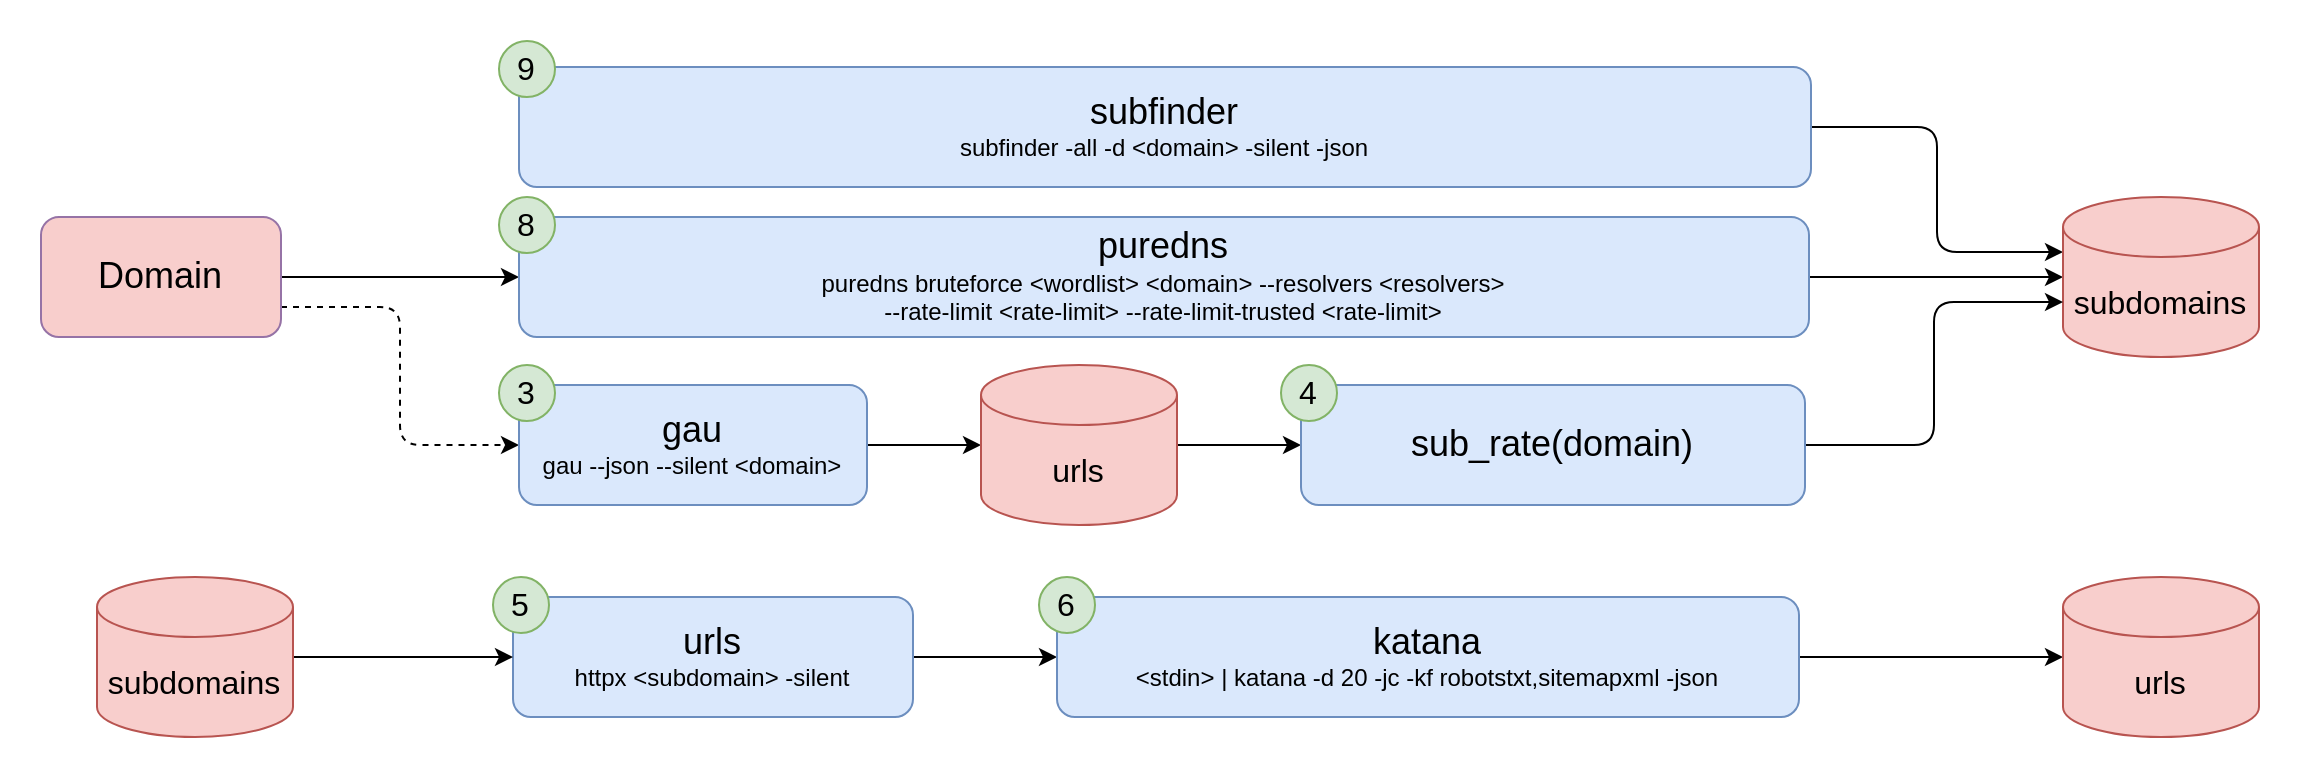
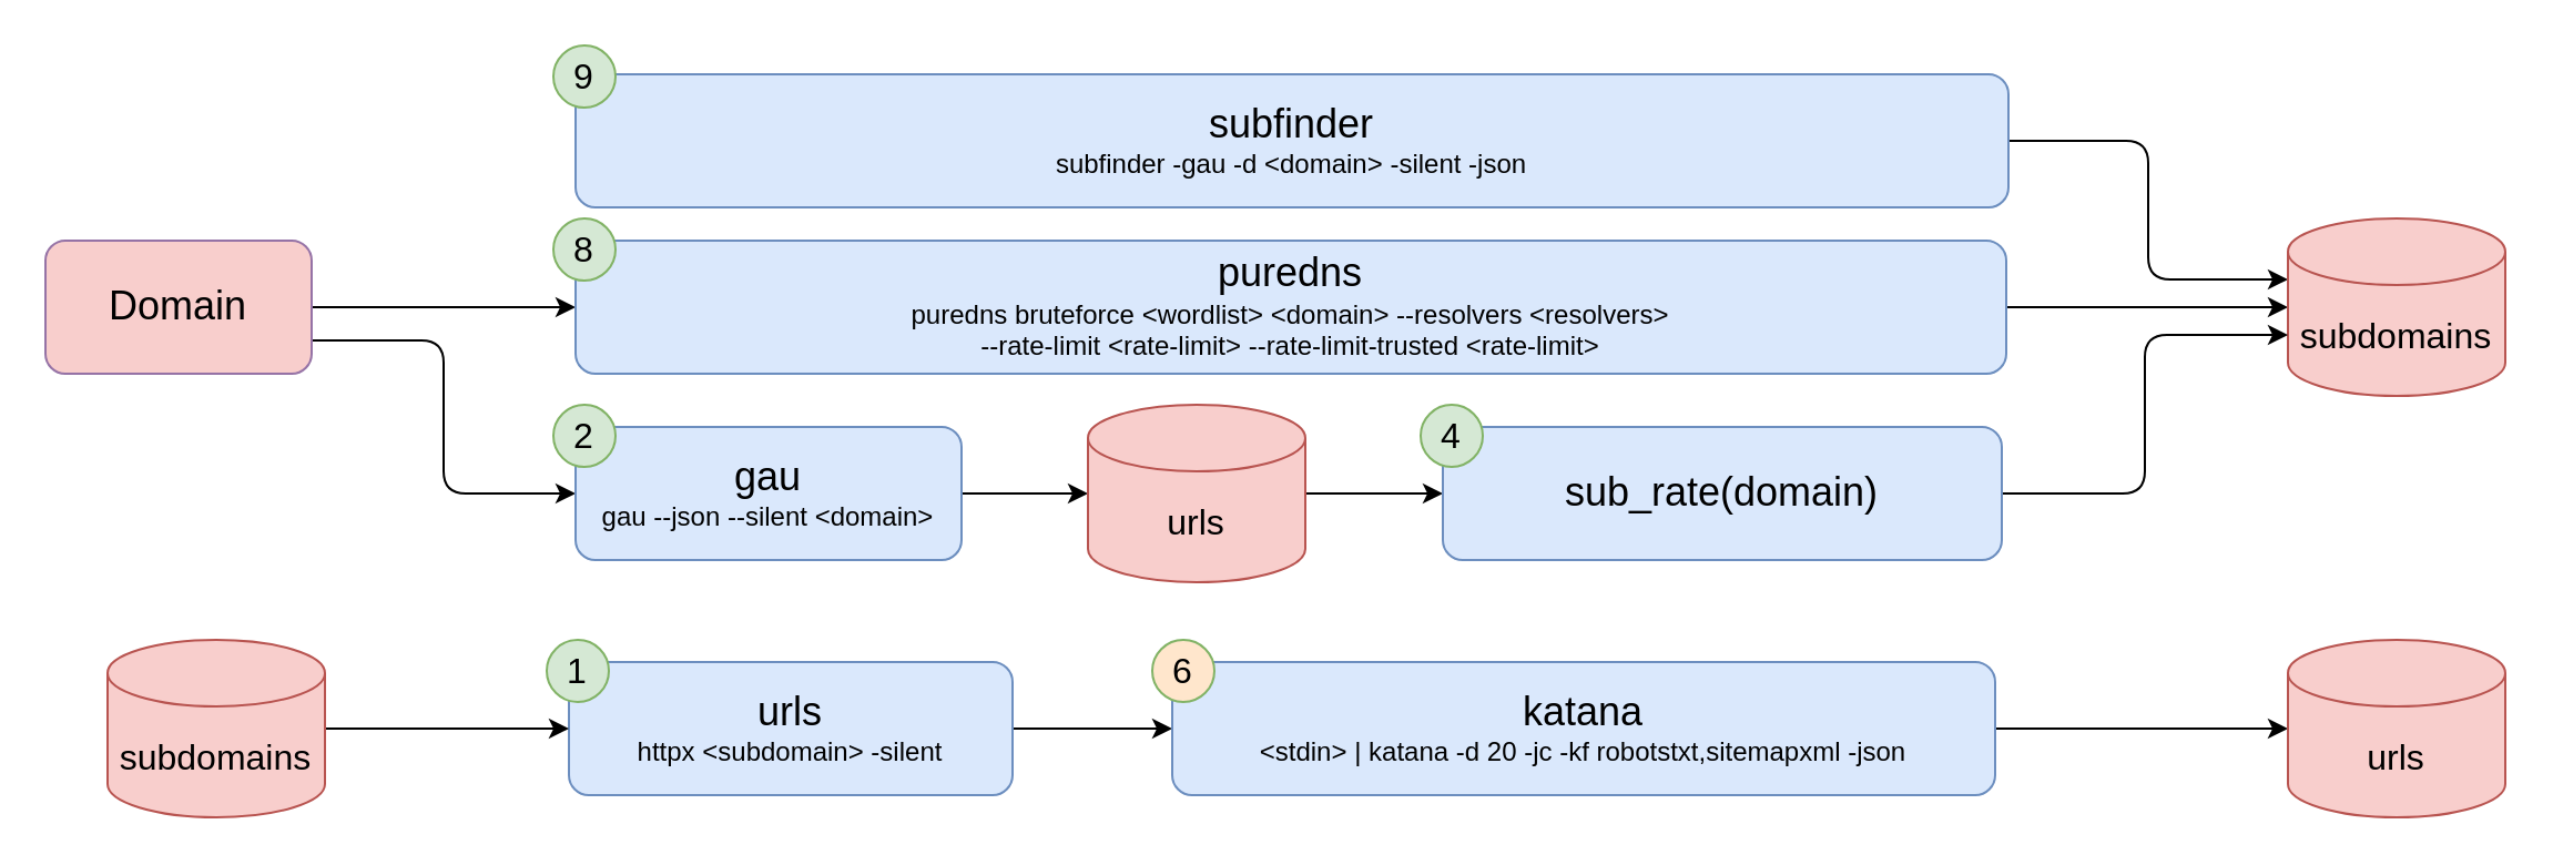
- <mxCell id="6" value="&lt;font style=&quot;&quot;&gt;&lt;span style=&quot;font-size: 18px;&quot;&gt;subfinder&lt;/span&gt;&lt;br&gt;&lt;font style=&quot;font-size: 12px;&quot;&gt;subfinder -all -d &amp;lt;domain&amp;gt; -silent -json&lt;/font&gt;&lt;br&gt;&lt;/font&gt;" style="rounded=1;whiteSpace=wrap;html=1;fillColor=#dae8fc;strokeColor=#6c8ebf;" parent="1" vertex="1"><mxGeometry x="259" y="33" width="646" height="60" as="geometry" /></mxCell>
+ <mxCell id="6" value="&lt;font style=&quot;&quot;&gt;&lt;span style=&quot;font-size: 18px;&quot;&gt;subfinder&lt;/span&gt;&lt;br&gt;&lt;font style=&quot;font-size: 12px;&quot;&gt;subfinder -gau -d &amp;lt;domain&amp;gt; -silent -json&lt;/font&gt;&lt;br&gt;&lt;/font&gt;" style="rounded=1;whiteSpace=wrap;html=1;fillColor=#dae8fc;strokeColor=#6c8ebf;" parent="1" vertex="1"><mxGeometry x="259" y="33" width="646" height="60" as="geometry" /></mxCell>
- <mxCell id="3" style="edgeStyle=orthogonalEdgeStyle;rounded=1;orthogonalLoop=1;jettySize=auto;html=1;exitX=1;exitY=0.75;exitDx=0;exitDy=0;entryX=0;entryY=0.5;entryDx=0;entryDy=0;fontSize=12;dashed=1;" parent="1" source="4" target="8" edge="1"><mxGeometry relative="1" as="geometry" /></mxCell>
+ <mxCell id="3" style="edgeStyle=orthogonalEdgeStyle;rounded=1;orthogonalLoop=1;jettySize=auto;html=1;exitX=1;exitY=0.75;exitDx=0;exitDy=0;entryX=0;entryY=0.5;entryDx=0;entryDy=0;fontSize=12;" parent="1" source="4" target="8" edge="1"><mxGeometry relative="1" as="geometry" /></mxCell>
- <mxCell id="16" value="3" style="ellipse;whiteSpace=wrap;html=1;fontSize=16;fillColor=#d5e8d4;strokeColor=#82b366;" parent="1" vertex="1"><mxGeometry x="249" y="182" width="28" height="28" as="geometry" /></mxCell>
+ <mxCell id="16" value="2" style="ellipse;whiteSpace=wrap;html=1;fontSize=16;fillColor=#d5e8d4;strokeColor=#82b366;" parent="1" vertex="1"><mxGeometry x="249" y="182" width="28" height="28" as="geometry" /></mxCell>
- <mxCell id="26" value="5" style="ellipse;whiteSpace=wrap;html=1;fontSize=16;fillColor=#d5e8d4;strokeColor=#82b366;" parent="1" vertex="1"><mxGeometry x="246" y="288" width="28" height="28" as="geometry" /></mxCell>
+ <mxCell id="26" value="1" style="ellipse;whiteSpace=wrap;html=1;fontSize=16;fillColor=#d5e8d4;strokeColor=#82b366;" parent="1" vertex="1"><mxGeometry x="246" y="288" width="28" height="28" as="geometry" /></mxCell>
- <mxCell id="28" value="6" style="ellipse;whiteSpace=wrap;html=1;fontSize=16;fillColor=#d5e8d4;strokeColor=#82b366;" parent="1" vertex="1"><mxGeometry x="519" y="288" width="28" height="28" as="geometry" /></mxCell>
+ <mxCell id="28" value="6" style="ellipse;whiteSpace=wrap;html=1;fontSize=16;fillColor=#ffe6cc;strokeColor=#82b366;" parent="1" vertex="1"><mxGeometry x="519" y="288" width="28" height="28" as="geometry" /></mxCell>
